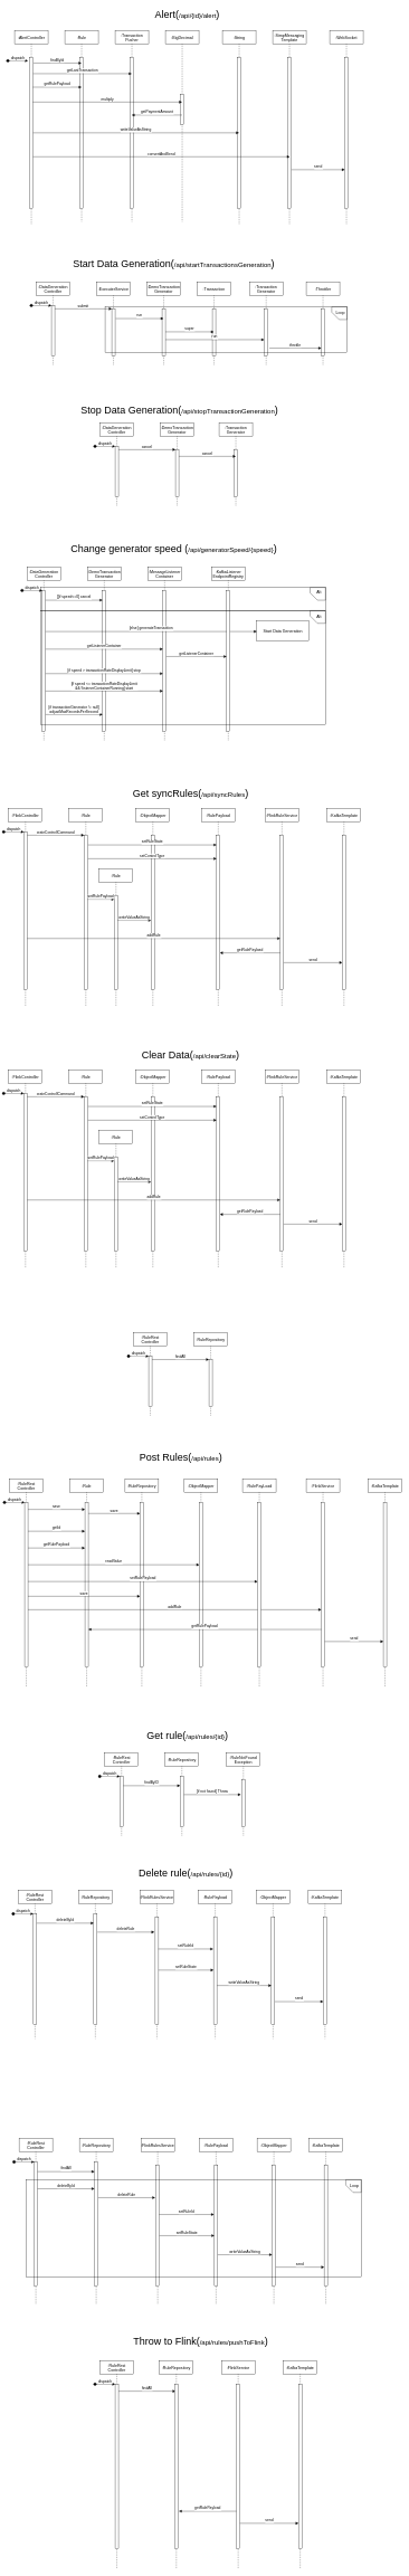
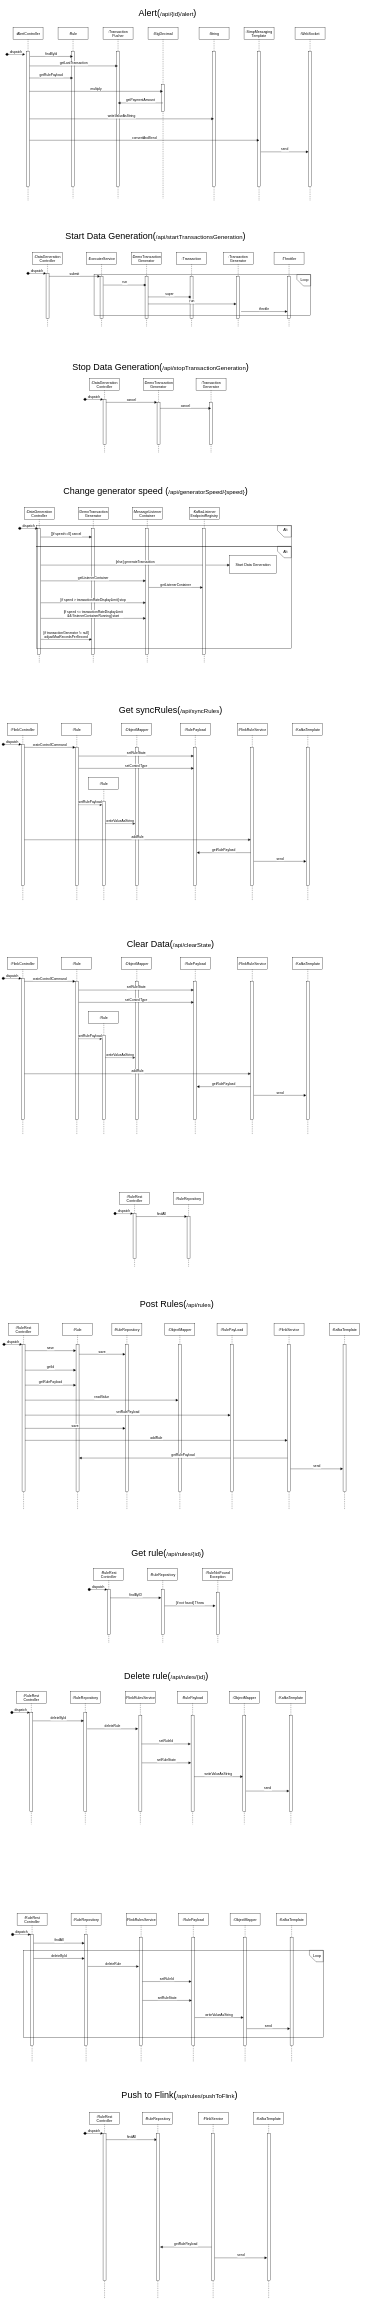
- <mxCell id="125" value="&lt;font style=&quot;font-size: 30px&quot;&gt;Post Rules(&lt;/font&gt;&lt;font style=&quot;font-size: 20px&quot;&gt;/api/rules&lt;/font&gt;&lt;font style=&quot;font-size: 30px&quot;&gt;)&lt;/font&gt;" style="text;html=1;strokeColor=none;fillColor=none;align=center;verticalAlign=middle;whiteSpace=wrap;rounded=0;" parent="1" vertex="1"><mxGeometry x="202.5" y="4320" width="666" height="50" as="geometry" /></mxCell>
+ <mxCell id="125" value="&lt;font style=&quot;font-size: 30px&quot;&gt;Post Rules(&lt;/font&gt;&lt;font style=&quot;font-size: 20px&quot;&gt;/api/rules&lt;/font&gt;&lt;font style=&quot;font-size: 30px&quot;&gt;)&lt;/font&gt;" style="text;html=1;strokeColor=none;fillColor=none;align=center;verticalAlign=middle;whiteSpace=wrap;rounded=0;" parent="1" vertex="1"><mxGeometry x="252.5" y="4320" width="666" height="50" as="geometry" /></mxCell>
- <mxCell id="216" value="&lt;font style=&quot;font-size: 30px&quot;&gt;Throw to Flink(&lt;/font&gt;&lt;font style=&quot;font-size: 20px&quot;&gt;/api/rules/pushToFlink&lt;/font&gt;&lt;font style=&quot;font-size: 30px&quot;&gt;)&lt;/font&gt;" style="text;html=1;strokeColor=none;fillColor=none;align=center;verticalAlign=middle;whiteSpace=wrap;rounded=0;" vertex="1" parent="1"><mxGeometry x="360" y="6960" width="470" height="40" as="geometry" /></mxCell>
+ <mxCell id="216" value="&lt;font style=&quot;font-size: 30px&quot;&gt;Push to Flink(&lt;/font&gt;&lt;font style=&quot;font-size: 20px&quot;&gt;/api/rules/pushToFlink&lt;/font&gt;&lt;font style=&quot;font-size: 30px&quot;&gt;)&lt;/font&gt;" style="text;html=1;strokeColor=none;fillColor=none;align=center;verticalAlign=middle;whiteSpace=wrap;rounded=0;" vertex="1" parent="1"><mxGeometry x="360" y="6960" width="470" height="40" as="geometry" /></mxCell>
